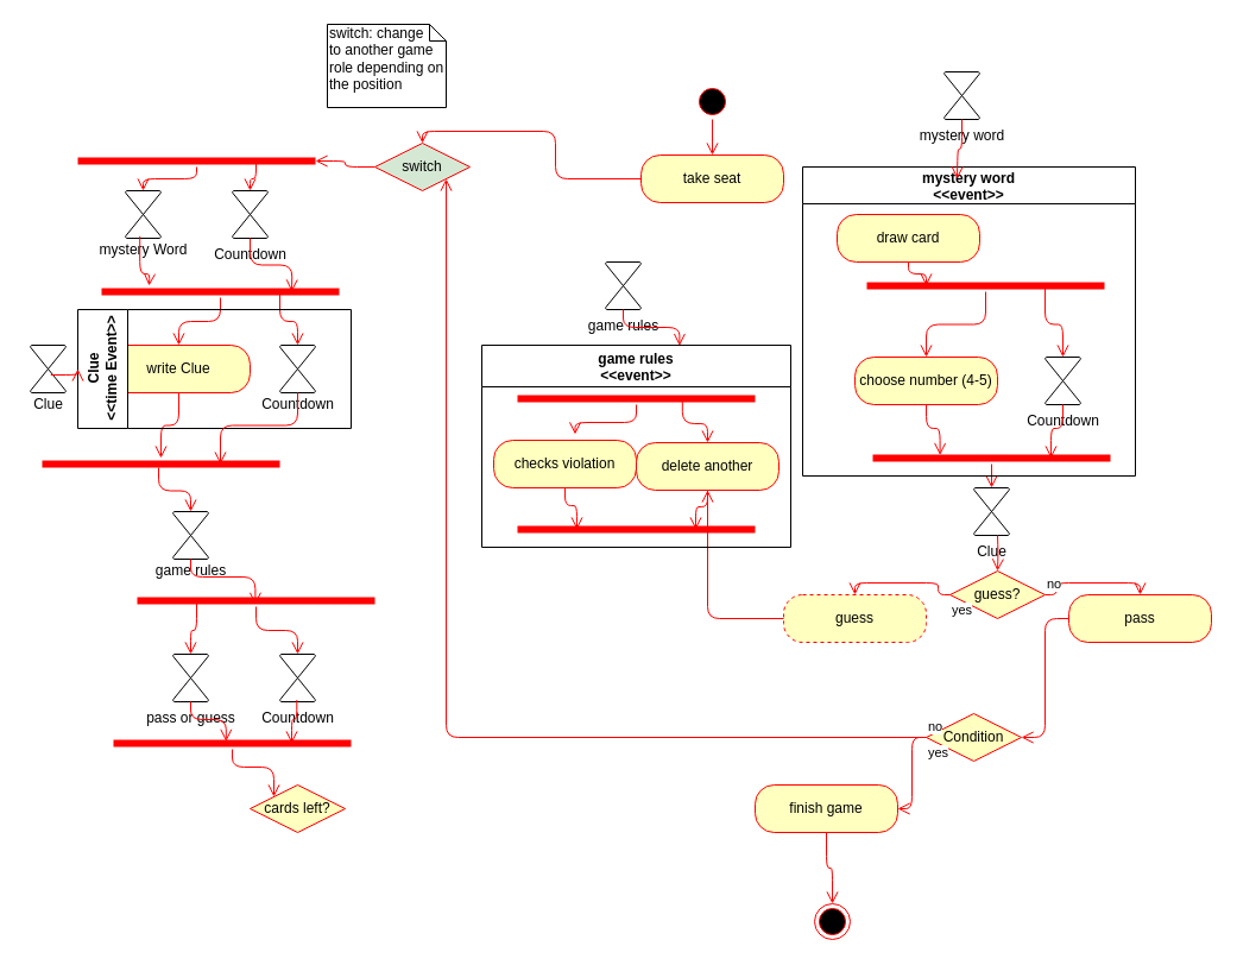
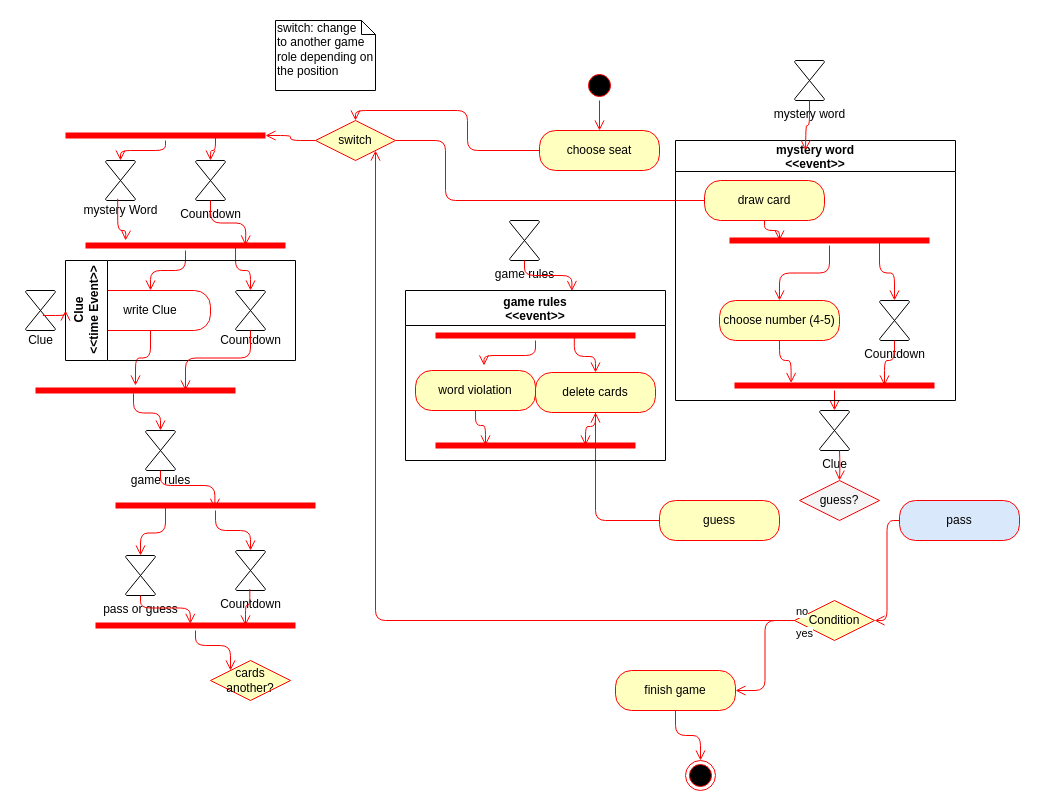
- <mxCell id="6" value="switch" style="rhombus;whiteSpace=wrap;html=1;fillColor=#d5e8d4;strokeColor=#ff0000;" vertex="1" parent="1"><mxGeometry x="315" y="120" width="80" height="40" as="geometry" /></mxCell>
+ <mxCell id="6" value="switch" style="rhombus;whiteSpace=wrap;html=1;fillColor=#ffffc0;strokeColor=#ff0000;" vertex="1" parent="1"><mxGeometry x="315" y="120" width="80" height="40" as="geometry" /></mxCell>
- <mxCell id="4" value="take seat" style="rounded=1;whiteSpace=wrap;html=1;arcSize=40;fontColor=#000000;fillColor=#ffffc0;strokeColor=#ff0000;" vertex="1" parent="1"><mxGeometry x="539" y="130" width="120" height="40" as="geometry" /></mxCell>
+ <mxCell id="4" value="choose seat" style="rounded=1;whiteSpace=wrap;html=1;arcSize=40;fontColor=#000000;fillColor=#ffffc0;strokeColor=#ff0000;" vertex="1" parent="1"><mxGeometry x="539" y="130" width="120" height="40" as="geometry" /></mxCell>
+ <mxCell id="7" value="" style="edgeStyle=orthogonalEdgeStyle;html=1;align=left;verticalAlign=bottom;endArrow=open;endSize=8;strokeColor=#ff0000;entryX=0;entryY=0.75;entryDx=0;entryDy=0;" edge="1" source="6" parent="1" target="48"><mxGeometry x="1" y="-120" relative="1" as="geometry"><mxPoint x="465" y="190" as="targetPoint" /><Array as="points"><mxPoint x="445" y="140" /><mxPoint x="445" y="200" /><mxPoint x="745" y="200" /></Array><mxPoint as="offset" /></mxGeometry></mxCell>
- <mxCell id="10" value="write Clue" style="rounded=1;whiteSpace=wrap;html=1;arcSize=40;fontColor=#000000;fillColor=#ffffc0;strokeColor=#ff0000;" vertex="1" parent="1"><mxGeometry x="90" y="290" width="120" height="40" as="geometry" /></mxCell>
+ <mxCell id="10" value="write Clue" style="rounded=1;whiteSpace=wrap;html=1;arcSize=40;fontColor=#000000;fillColor=#ffffff;strokeColor=#ff0000;" vertex="1" parent="1"><mxGeometry x="90" y="290" width="120" height="40" as="geometry" /></mxCell>
- <mxCell id="75" value="checks violation" style="rounded=1;whiteSpace=wrap;html=1;arcSize=40;fontColor=#000000;fillColor=#ffffc0;strokeColor=#ff0000;" vertex="1" parent="1"><mxGeometry x="415" y="370" width="120" height="40" as="geometry" /></mxCell>
+ <mxCell id="75" value="word violation" style="rounded=1;whiteSpace=wrap;html=1;arcSize=40;fontColor=#000000;fillColor=#ffffc0;strokeColor=#ff0000;" vertex="1" parent="1"><mxGeometry x="415" y="370" width="120" height="40" as="geometry" /></mxCell>
- <mxCell id="77" value="delete another" style="rounded=1;whiteSpace=wrap;html=1;arcSize=40;fontColor=#000000;fillColor=#ffffc0;strokeColor=#ff0000;" vertex="1" parent="1"><mxGeometry x="535" y="372" width="120" height="40" as="geometry" /></mxCell>
+ <mxCell id="77" value="delete cards" style="rounded=1;whiteSpace=wrap;html=1;arcSize=40;fontColor=#000000;fillColor=#ffffc0;strokeColor=#ff0000;" vertex="1" parent="1"><mxGeometry x="535" y="372" width="120" height="40" as="geometry" /></mxCell>
- <mxCell id="64" value="yes" style="edgeStyle=orthogonalEdgeStyle;html=1;align=left;verticalAlign=top;endArrow=open;endSize=8;strokeColor=#ff0000;entryX=0.5;entryY=0;entryDx=0;entryDy=0;" edge="1" source="62" parent="1" target="67"><mxGeometry x="-1" relative="1" as="geometry"><mxPoint x="819" y="600" as="targetPoint" /></mxGeometry></mxCell>
- <mxCell id="63" value="no" style="edgeStyle=orthogonalEdgeStyle;html=1;align=left;verticalAlign=bottom;endArrow=open;endSize=8;strokeColor=#ff0000;entryX=0.5;entryY=0;entryDx=0;entryDy=0;" edge="1" source="62" parent="1" target="65"><mxGeometry x="-1" relative="1" as="geometry"><mxPoint x="959" y="520" as="targetPoint" /></mxGeometry></mxCell>
- <mxCell id="62" value="guess?" style="rhombus;whiteSpace=wrap;html=1;fillColor=#ffffc0;strokeColor=#ff0000;" vertex="1" parent="1"><mxGeometry x="799" y="480" width="80" height="40" as="geometry" /></mxCell>
+ <mxCell id="62" value="guess?" style="rhombus;whiteSpace=wrap;html=1;fillColor=#f5f5f5;strokeColor=#ff0000;" vertex="1" parent="1"><mxGeometry x="799" y="480" width="80" height="40" as="geometry" /></mxCell>
- <mxCell id="67" value="guess" style="rounded=1;whiteSpace=wrap;html=1;arcSize=40;fontColor=#000000;fillColor=#ffffc0;strokeColor=#ff0000;dashed=1;" vertex="1" parent="1"><mxGeometry x="659" y="500" width="120" height="40" as="geometry" /></mxCell>
+ <mxCell id="67" value="guess" style="rounded=1;whiteSpace=wrap;html=1;arcSize=40;fontColor=#000000;fillColor=#ffffc0;strokeColor=#ff0000;" vertex="1" parent="1"><mxGeometry x="659" y="500" width="120" height="40" as="geometry" /></mxCell>
- <mxCell id="65" value="pass" style="rounded=1;whiteSpace=wrap;html=1;arcSize=40;fontColor=#000000;fillColor=#ffffc0;strokeColor=#ff0000;" vertex="1" parent="1"><mxGeometry x="899" y="500" width="120" height="40" as="geometry" /></mxCell>
+ <mxCell id="65" value="pass" style="rounded=1;whiteSpace=wrap;html=1;arcSize=40;fontColor=#000000;fillColor=#dae8fc;strokeColor=#ff0000;" vertex="1" parent="1"><mxGeometry x="899" y="500" width="120" height="40" as="geometry" /></mxCell>
- <mxCell id="28" value="pass or guess" style="verticalLabelPosition=bottom;verticalAlign=top;html=1;shape=mxgraph.flowchart.collate;" vertex="1" parent="1"><mxGeometry x="145" y="550" width="30" height="40" as="geometry" /></mxCell>
+ <mxCell id="28" value="pass or guess" style="verticalLabelPosition=bottom;verticalAlign=top;html=1;shape=mxgraph.flowchart.collate;" vertex="1" parent="1"><mxGeometry x="125" y="555" width="30" height="40" as="geometry" /></mxCell>
- <mxCell id="69" value="Condition" style="rhombus;whiteSpace=wrap;html=1;fillColor=#ffffc0;strokeColor=#ff0000;" vertex="1" parent="1"><mxGeometry x="779" y="600" width="80" height="40" as="geometry" /></mxCell>
+ <mxCell id="69" value="Condition" style="rhombus;whiteSpace=wrap;html=1;fillColor=#ffffc0;strokeColor=#ff0000;" vertex="1" parent="1"><mxGeometry x="794" y="600" width="80" height="40" as="geometry" /></mxCell>
- <mxCell id="37" value="cards left?" style="rhombus;whiteSpace=wrap;html=1;fillColor=#ffffc0;strokeColor=#ff0000;" vertex="1" parent="1"><mxGeometry x="210" y="660" width="80" height="40" as="geometry" /></mxCell>
+ <mxCell id="37" value="cards another?" style="rhombus;whiteSpace=wrap;html=1;fillColor=#ffffc0;strokeColor=#ff0000;" vertex="1" parent="1"><mxGeometry x="210" y="660" width="80" height="40" as="geometry" /></mxCell>
- <mxCell id="39" value="finish game" style="rounded=1;whiteSpace=wrap;html=1;arcSize=40;fontColor=#000000;fillColor=#ffffc0;strokeColor=#ff0000;" vertex="1" parent="1"><mxGeometry x="635" y="660" width="120" height="40" as="geometry" /></mxCell>
+ <mxCell id="39" value="finish game" style="rounded=1;whiteSpace=wrap;html=1;arcSize=40;fontColor=#000000;fillColor=#ffffc0;strokeColor=#ff0000;" vertex="1" parent="1"><mxGeometry x="615" y="670" width="120" height="40" as="geometry" /></mxCell>
